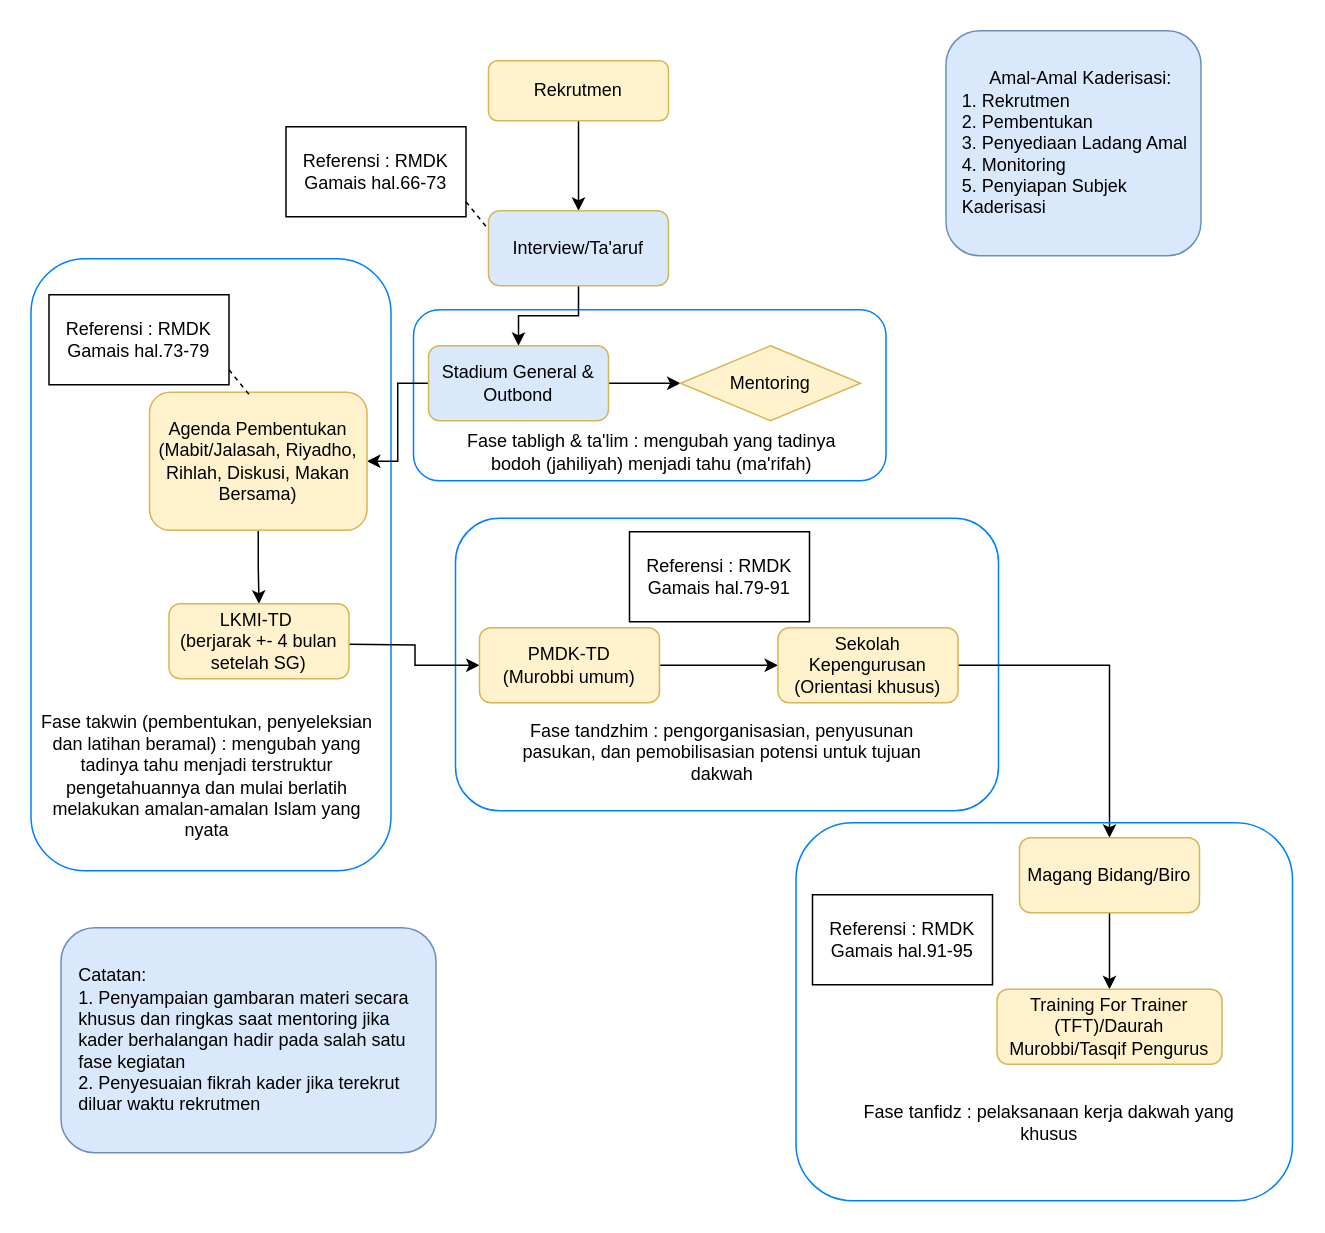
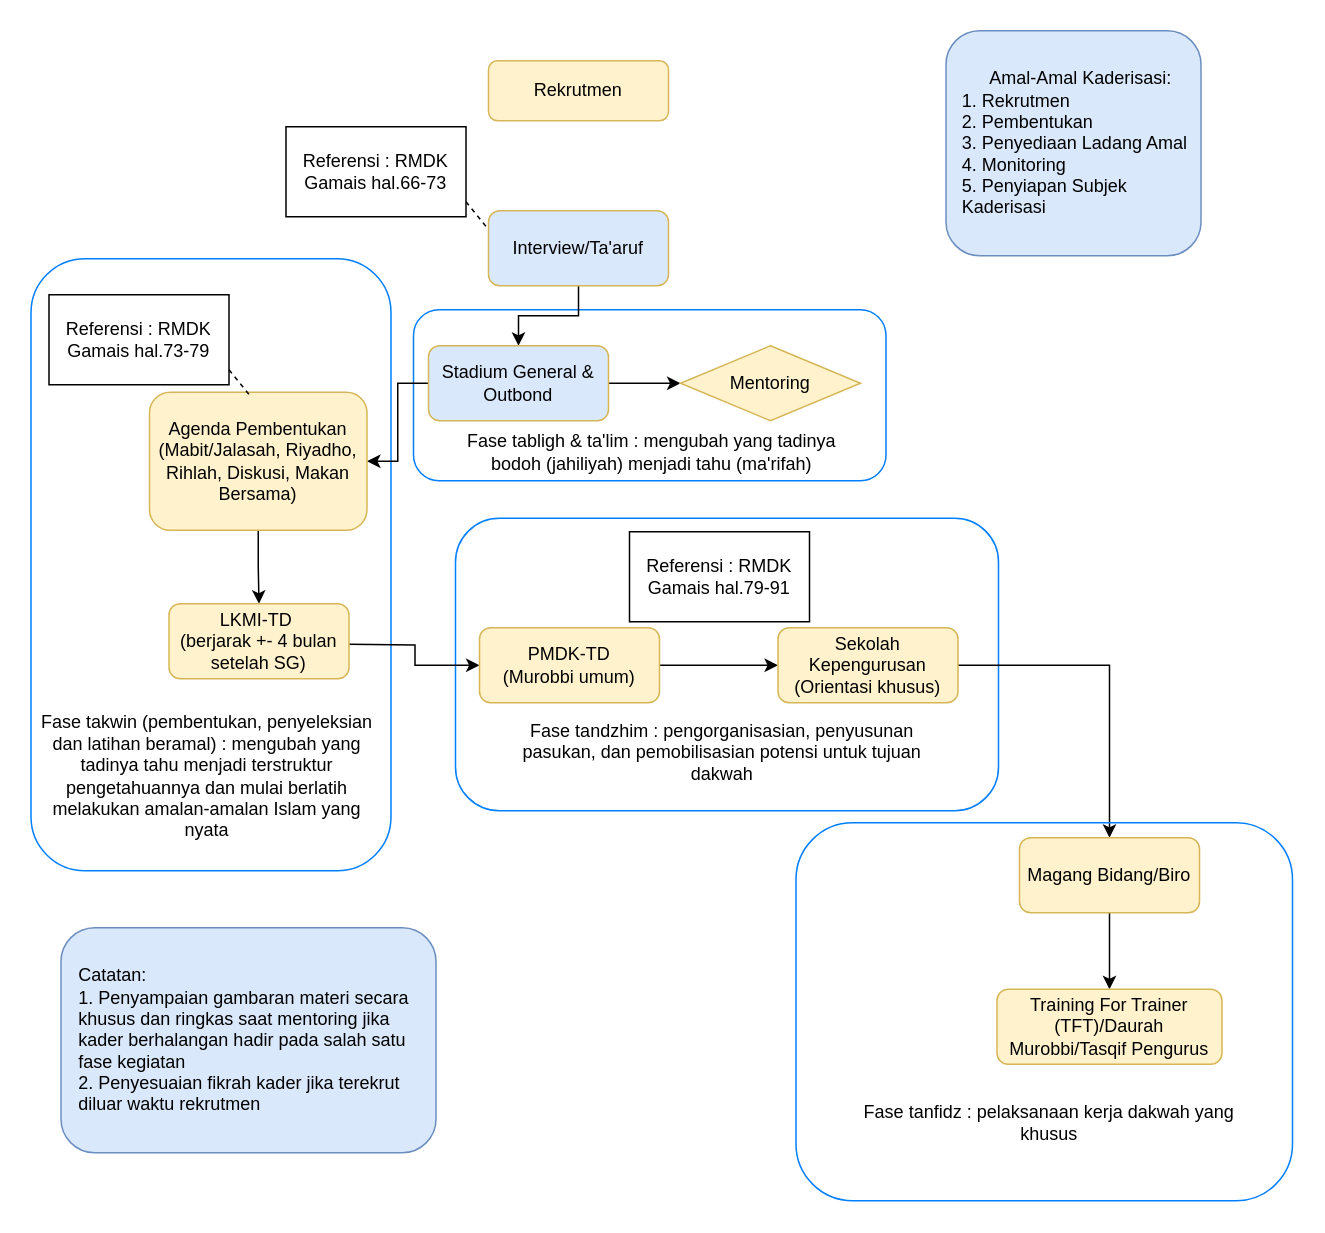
- <mxCell id="6" value="" style="edgeStyle=orthogonalEdgeStyle;rounded=0;orthogonalLoop=1;jettySize=auto;html=1;" edge="1" parent="1" source="7" target="9"><mxGeometry relative="1" as="geometry" /></mxCell>
- <mxCell id="34" value="Referensi : RMDK Gamais hal.91-95" style="rounded=0;whiteSpace=wrap;html=1;" vertex="1" parent="1"><mxGeometry x="541" y="596" width="120" height="60" as="geometry" /></mxCell>
